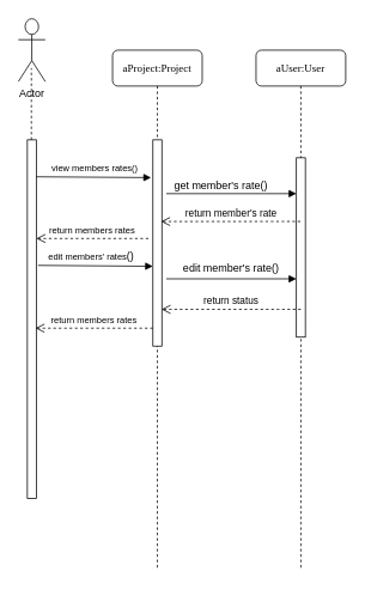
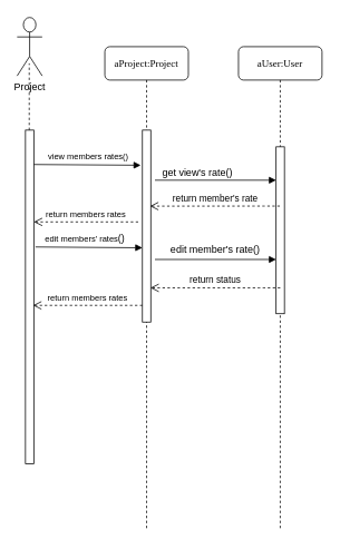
- <mxCell id="6" value="Actor" style="shape=umlActor;verticalLabelPosition=bottom;labelBackgroundColor=#ffffff;verticalAlign=top;html=1;outlineConnect=0;" parent="1" vertex="1"><mxGeometry x="20" y="20" width="30" height="70" as="geometry" /></mxCell>
+ <mxCell id="6" value="Project" style="shape=umlActor;verticalLabelPosition=bottom;labelBackgroundColor=#ffffff;verticalAlign=top;html=1;outlineConnect=0;" parent="1" vertex="1"><mxGeometry x="20" y="20" width="30" height="70" as="geometry" /></mxCell>
- <mxCell id="12" value="get member's rate() &amp;nbsp;&amp;nbsp;&amp;nbsp; " style="text;html=1;resizable=0;points=[];autosize=1;align=left;verticalAlign=top;spacingTop=-4;" parent="1" vertex="1"><mxGeometry x="192" y="197" width="150" height="20" as="geometry" /></mxCell>
+ <mxCell id="12" value="get view's rate() &amp;nbsp;&amp;nbsp;&amp;nbsp; " style="text;html=1;resizable=0;points=[];autosize=1;align=left;verticalAlign=top;spacingTop=-4;" parent="1" vertex="1"><mxGeometry x="192" y="197" width="150" height="20" as="geometry" /></mxCell>
